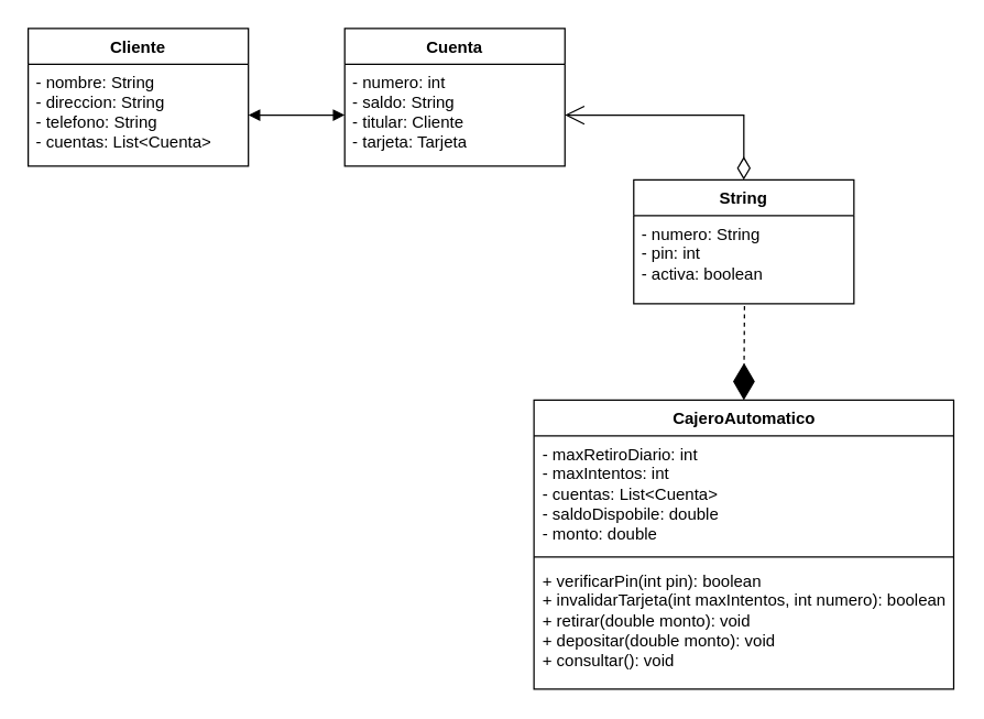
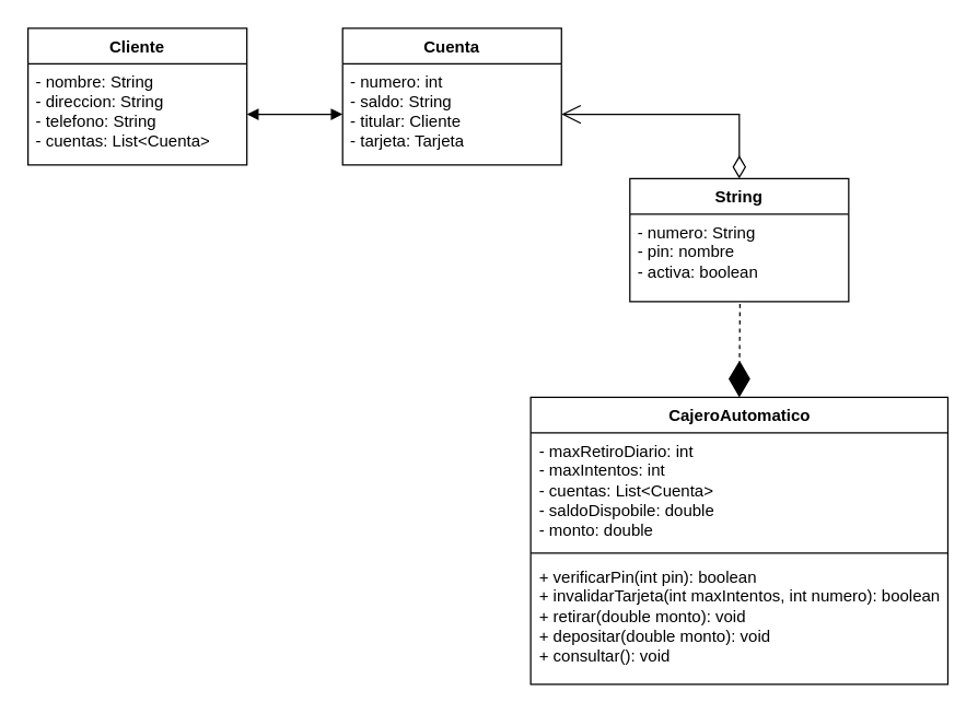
- <mxCell id="5" value="&lt;div&gt;- numero: String&lt;/div&gt;&lt;div&gt;- pin: int&lt;/div&gt;&lt;div&gt;- activa: boolean&lt;/div&gt;" style="text;strokeColor=none;fillColor=none;align=left;verticalAlign=top;spacingLeft=4;spacingRight=4;overflow=hidden;rotatable=0;points=[[0,0.5],[1,0.5]];portConstraint=eastwest;whiteSpace=wrap;html=1;" vertex="1" parent="4"><mxGeometry y="26" width="160" height="64" as="geometry" /></mxCell>
+ <mxCell id="5" value="&lt;div&gt;- numero: String&lt;/div&gt;&lt;div&gt;- pin: nombre&lt;/div&gt;&lt;div&gt;- activa: boolean&lt;/div&gt;" style="text;strokeColor=none;fillColor=none;align=left;verticalAlign=top;spacingLeft=4;spacingRight=4;overflow=hidden;rotatable=0;points=[[0,0.5],[1,0.5]];portConstraint=eastwest;whiteSpace=wrap;html=1;" vertex="1" parent="4"><mxGeometry y="26" width="160" height="64" as="geometry" /></mxCell>
